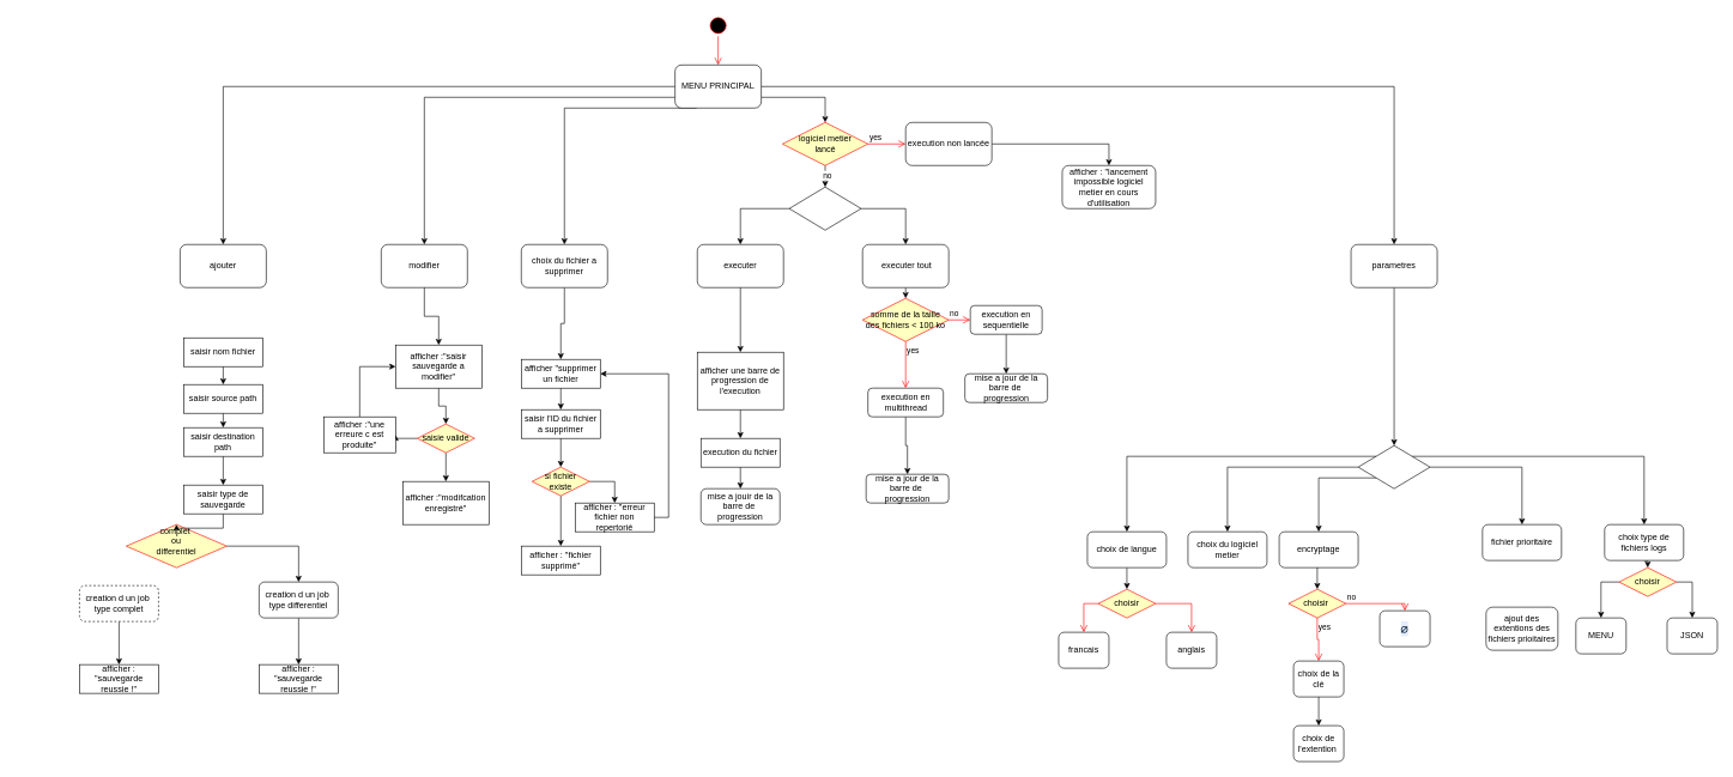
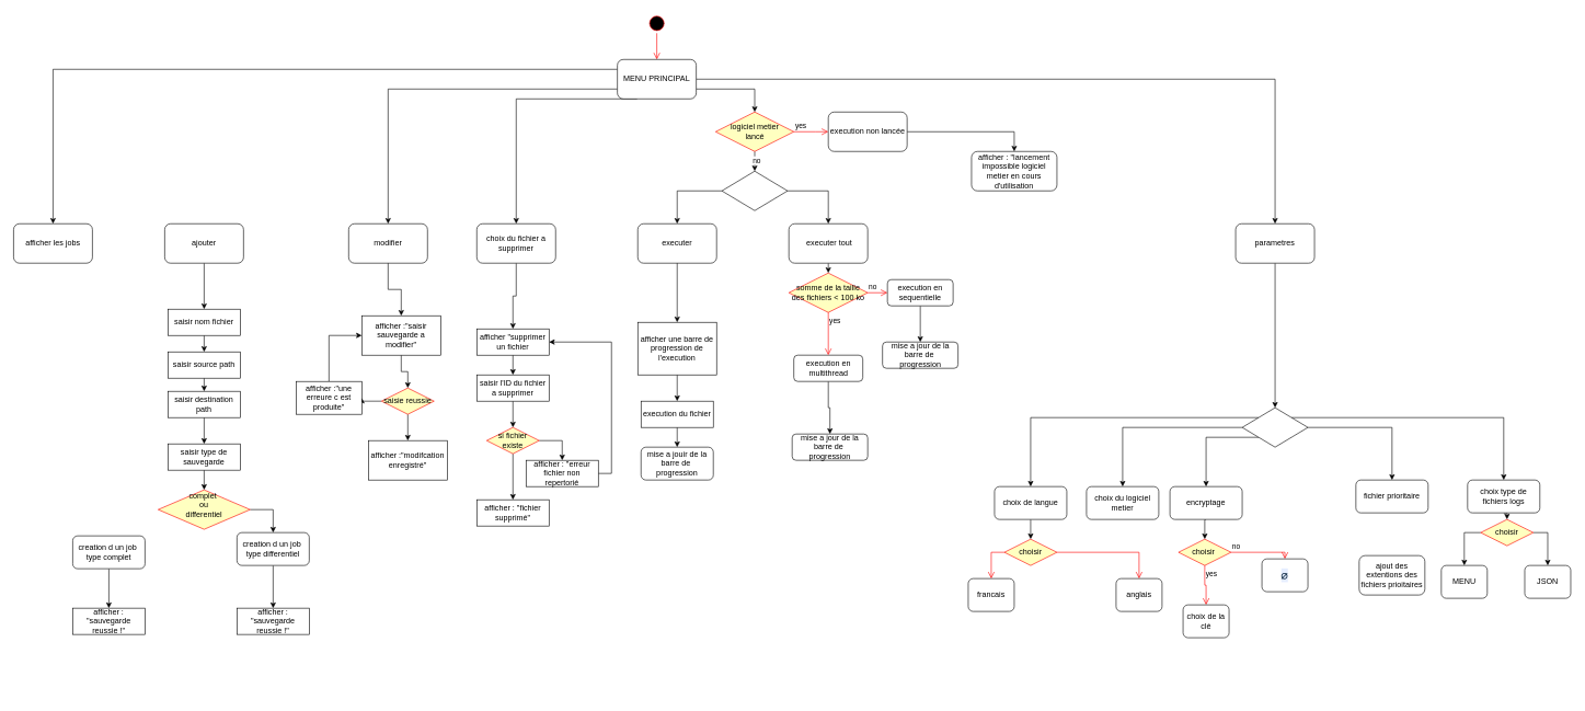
+ <mxCell id="5" style="edgeStyle=orthogonalEdgeStyle;rounded=0;orthogonalLoop=1;jettySize=auto;html=1;exitX=0;exitY=0.25;exitDx=0;exitDy=0;entryX=0.5;entryY=0;entryDx=0;entryDy=0;" edge="1" parent="1" source="10" target="11"><mxGeometry relative="1" as="geometry" /></mxCell>
- <mxCell id="6" style="edgeStyle=orthogonalEdgeStyle;rounded=0;orthogonalLoop=1;jettySize=auto;html=1;exitX=0;exitY=0.5;exitDx=0;exitDy=0;" edge="1" parent="1" source="10" target="13"><mxGeometry relative="1" as="geometry" /></mxCell>
+ <mxCell id="11" value="afficher les jobs" style="rounded=1;whiteSpace=wrap;html=1;" vertex="1" parent="1"><mxGeometry x="20" y="340" width="120" height="60" as="geometry" /></mxCell>
+ <mxCell id="12" style="edgeStyle=orthogonalEdgeStyle;rounded=0;orthogonalLoop=1;jettySize=auto;html=1;exitX=0.5;exitY=1;exitDx=0;exitDy=0;entryX=0.5;entryY=0;entryDx=0;entryDy=0;" edge="1" parent="1" source="13" target="100"><mxGeometry relative="1" as="geometry" /></mxCell>
- <mxCell id="83" value="saisie valide" style="rhombus;whiteSpace=wrap;html=1;fontColor=#000000;fillColor=#ffffc0;strokeColor=#ff0000;" vertex="1" parent="1"><mxGeometry x="580" y="590" width="80" height="40" as="geometry" /></mxCell>
+ <mxCell id="83" value="saisie reussie" style="rhombus;whiteSpace=wrap;html=1;fontColor=#000000;fillColor=#ffffc0;strokeColor=#ff0000;" vertex="1" parent="1"><mxGeometry x="580" y="590" width="80" height="40" as="geometry" /></mxCell>
- <mxCell id="88" value="&lt;div&gt;complet&amp;nbsp;&lt;/div&gt;&lt;div&gt;ou&lt;/div&gt;&lt;div&gt;differentiel&lt;/div&gt;&lt;div&gt;&lt;br&gt;&lt;/div&gt;" style="rhombus;whiteSpace=wrap;html=1;fontColor=#000000;fillColor=#ffffc0;strokeColor=#ff0000;" vertex="1" parent="1"><mxGeometry x="175" y="730" width="140" height="60" as="geometry" /></mxCell>
+ <mxCell id="88" value="&lt;div&gt;complet&amp;nbsp;&lt;/div&gt;&lt;div&gt;ou&lt;/div&gt;&lt;div&gt;differentiel&lt;/div&gt;&lt;div&gt;&lt;br&gt;&lt;/div&gt;" style="rhombus;whiteSpace=wrap;html=1;fontColor=#000000;fillColor=#ffffc0;strokeColor=#ff0000;" vertex="1" parent="1"><mxGeometry x="240" y="745" width="140" height="60" as="geometry" /></mxCell>
- <mxCell id="103" value="creation d un job&amp;nbsp;&lt;div&gt;type complet&lt;/div&gt;" style="rounded=1;whiteSpace=wrap;html=1;dashed=1;" vertex="1" parent="1"><mxGeometry x="110" y="815" width="110" height="50" as="geometry" /></mxCell>
+ <mxCell id="103" value="creation d un job&amp;nbsp;&lt;div&gt;type complet&lt;/div&gt;" style="rounded=1;whiteSpace=wrap;html=1;" vertex="1" parent="1"><mxGeometry x="110" y="815" width="110" height="50" as="geometry" /></mxCell>
- <mxCell id="36" value="anglais" style="rounded=1;whiteSpace=wrap;html=1;" vertex="1" parent="1"><mxGeometry x="1623" y="880" width="70" height="50" as="geometry" /></mxCell>
+ <mxCell id="36" value="anglais" style="rounded=1;whiteSpace=wrap;html=1;" vertex="1" parent="1"><mxGeometry x="1698" y="880" width="70" height="50" as="geometry" /></mxCell>
- <mxCell id="45" style="edgeStyle=orthogonalEdgeStyle;rounded=0;orthogonalLoop=1;jettySize=auto;html=1;exitX=0.5;exitY=1;exitDx=0;exitDy=0;entryX=0.5;entryY=0;entryDx=0;entryDy=0;" edge="1" parent="1" source="46" target="47"><mxGeometry relative="1" as="geometry" /></mxCell>
- <mxCell id="47" value="choix de&lt;div&gt;l'extention&amp;nbsp;&lt;/div&gt;" style="rounded=1;whiteSpace=wrap;html=1;" vertex="1" parent="1"><mxGeometry x="1800" y="1010" width="70" height="50" as="geometry" /></mxCell>
